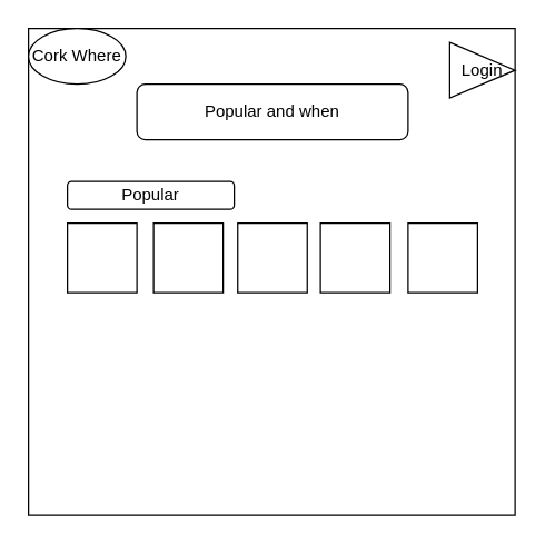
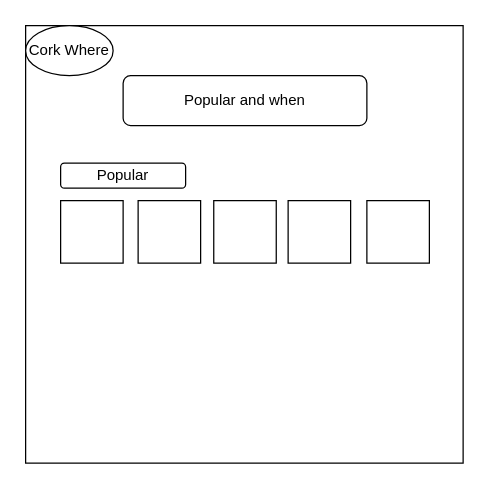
- <mxCell id="11" value="Login" style="triangle;whiteSpace=wrap;html=1;" vertex="1" parent="1"><mxGeometry x="323" y="30" width="47" height="40" as="geometry" /></mxCell>
- <mxCell id="5" value="Popular" style="rounded=1;whiteSpace=wrap;html=1;" vertex="1" parent="1"><mxGeometry x="48" y="130" width="120" height="20" as="geometry" /></mxCell>
+ <mxCell id="5" value="Popular" style="rounded=1;whiteSpace=wrap;html=1;" vertex="1" parent="1"><mxGeometry x="48" y="130" width="100" height="20" as="geometry" /></mxCell>
